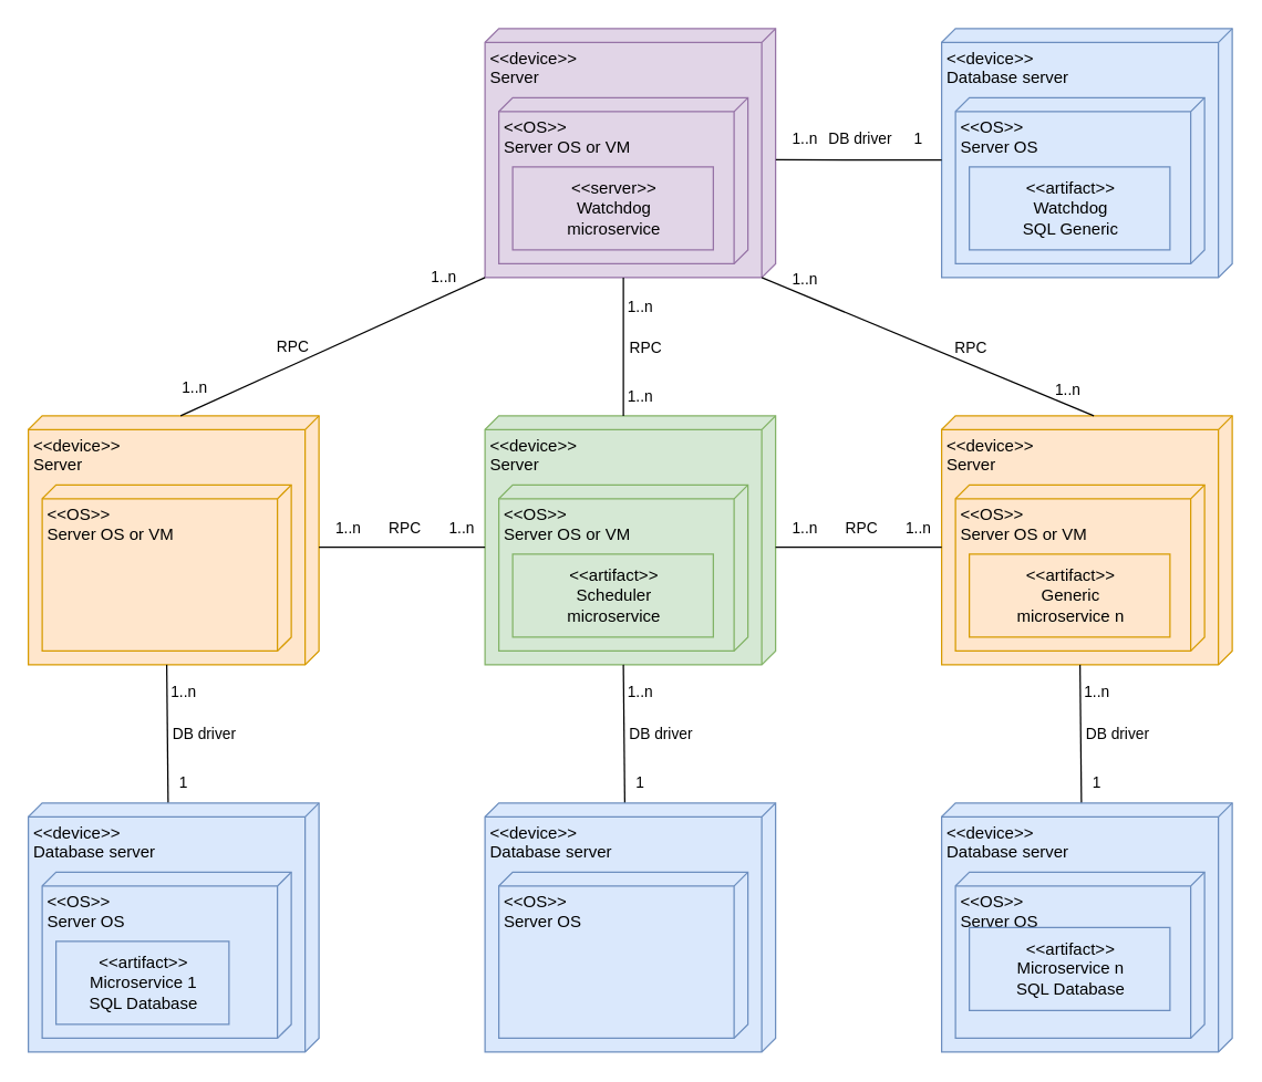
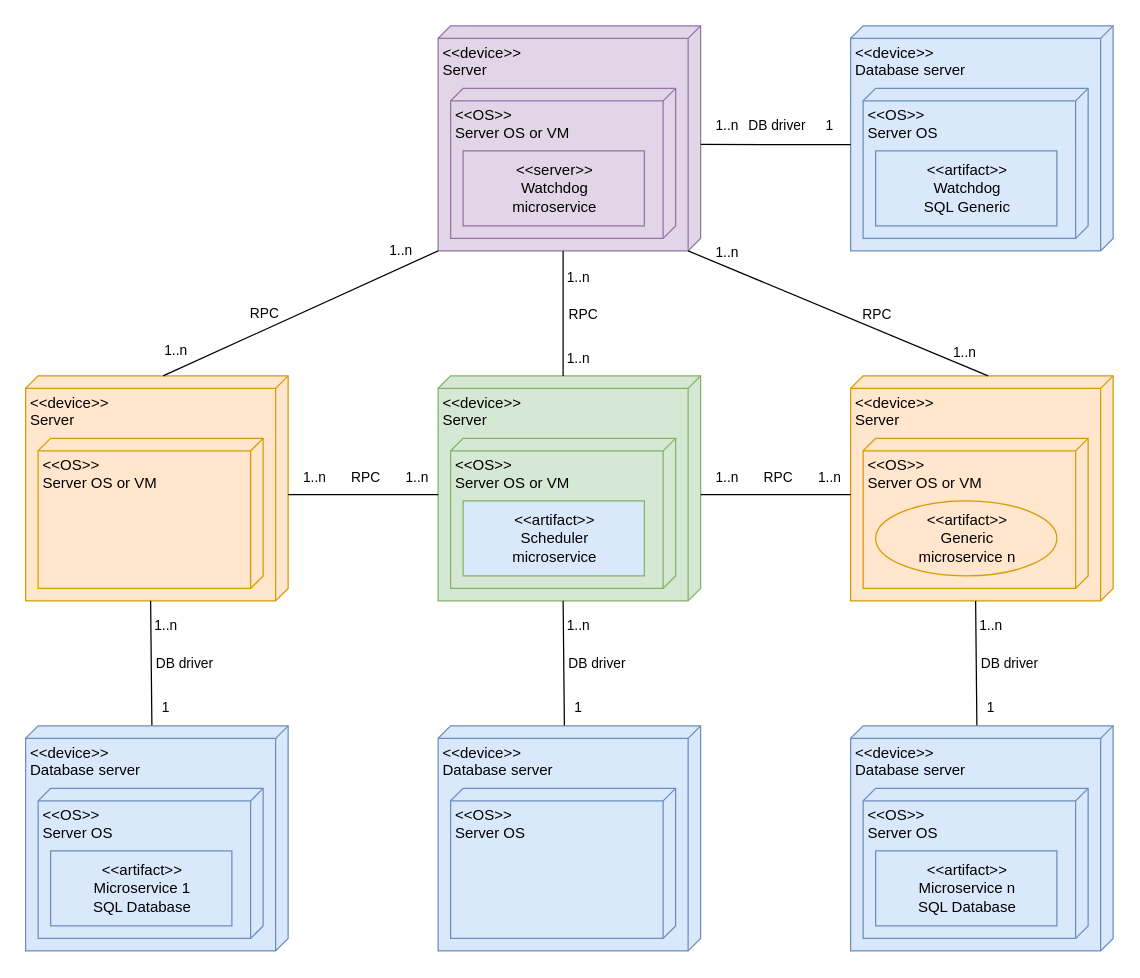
- <mxCell id="13" value="&amp;lt;&amp;lt;artifact&amp;gt;&amp;gt;&lt;br&gt;Scheduler&lt;br&gt;microservice" style="html=1;align=center;verticalAlign=middle;dashed=0;fillColor=#d5e8d4;strokeColor=#82b366;" parent="1" vertex="1"><mxGeometry x="370" y="400" width="145" height="60" as="geometry" /></mxCell>
+ <mxCell id="13" value="&amp;lt;&amp;lt;artifact&amp;gt;&amp;gt;&lt;br&gt;Scheduler&lt;br&gt;microservice" style="html=1;align=center;verticalAlign=middle;dashed=0;fillColor=#dae8fc;strokeColor=#82b366;" parent="1" vertex="1"><mxGeometry x="370" y="400" width="145" height="60" as="geometry" /></mxCell>
- <mxCell id="26" value="&amp;lt;&amp;lt;artifact&amp;gt;&amp;gt;&lt;br&gt;Generic&lt;br&gt;microservice n" style="html=1;align=center;verticalAlign=middle;dashed=0;fillColor=#ffe6cc;strokeColor=#d79b00;" parent="1" vertex="1"><mxGeometry x="700" y="400" width="145" height="60" as="geometry" /></mxCell>
+ <mxCell id="26" value="&amp;lt;&amp;lt;artifact&amp;gt;&amp;gt;&lt;br&gt;Generic&lt;br&gt;microservice n" style="ellipse;html=1;align=center;verticalAlign=middle;dashed=0;fillColor=#ffe6cc;strokeColor=#d79b00;" parent="1" vertex="1"><mxGeometry x="700" y="400" width="145" height="60" as="geometry" /></mxCell>
- <mxCell id="33" value="&amp;lt;&amp;lt;artifact&amp;gt;&amp;gt;&lt;br&gt;Microservice n&lt;br&gt;SQL Database" style="html=1;align=center;verticalAlign=middle;dashed=0;fillColor=#dae8fc;strokeColor=#6c8ebf;" parent="1" vertex="1"><mxGeometry x="700" y="670" width="145" height="60" as="geometry" /></mxCell>
+ <mxCell id="33" value="&amp;lt;&amp;lt;artifact&amp;gt;&amp;gt;&lt;br&gt;Microservice n&lt;br&gt;SQL Database" style="html=1;align=center;verticalAlign=middle;dashed=0;fillColor=#dae8fc;strokeColor=#6c8ebf;" parent="1" vertex="1"><mxGeometry x="700" y="680" width="145" height="60" as="geometry" /></mxCell>
- <mxCell id="10" value="&amp;lt;&amp;lt;artifact&amp;gt;&amp;gt;&lt;br&gt;Microservice 1&lt;br&gt;SQL Database" style="html=1;align=center;verticalAlign=middle;dashed=0;fillColor=#dae8fc;strokeColor=#6c8ebf;" parent="1" vertex="1"><mxGeometry x="40" y="680" width="125" height="60" as="geometry" /></mxCell>
+ <mxCell id="10" value="&amp;lt;&amp;lt;artifact&amp;gt;&amp;gt;&lt;br&gt;Microservice 1&lt;br&gt;SQL Database" style="html=1;align=center;verticalAlign=middle;dashed=0;fillColor=#dae8fc;strokeColor=#6c8ebf;" parent="1" vertex="1"><mxGeometry x="40" y="680" width="145" height="60" as="geometry" /></mxCell>
